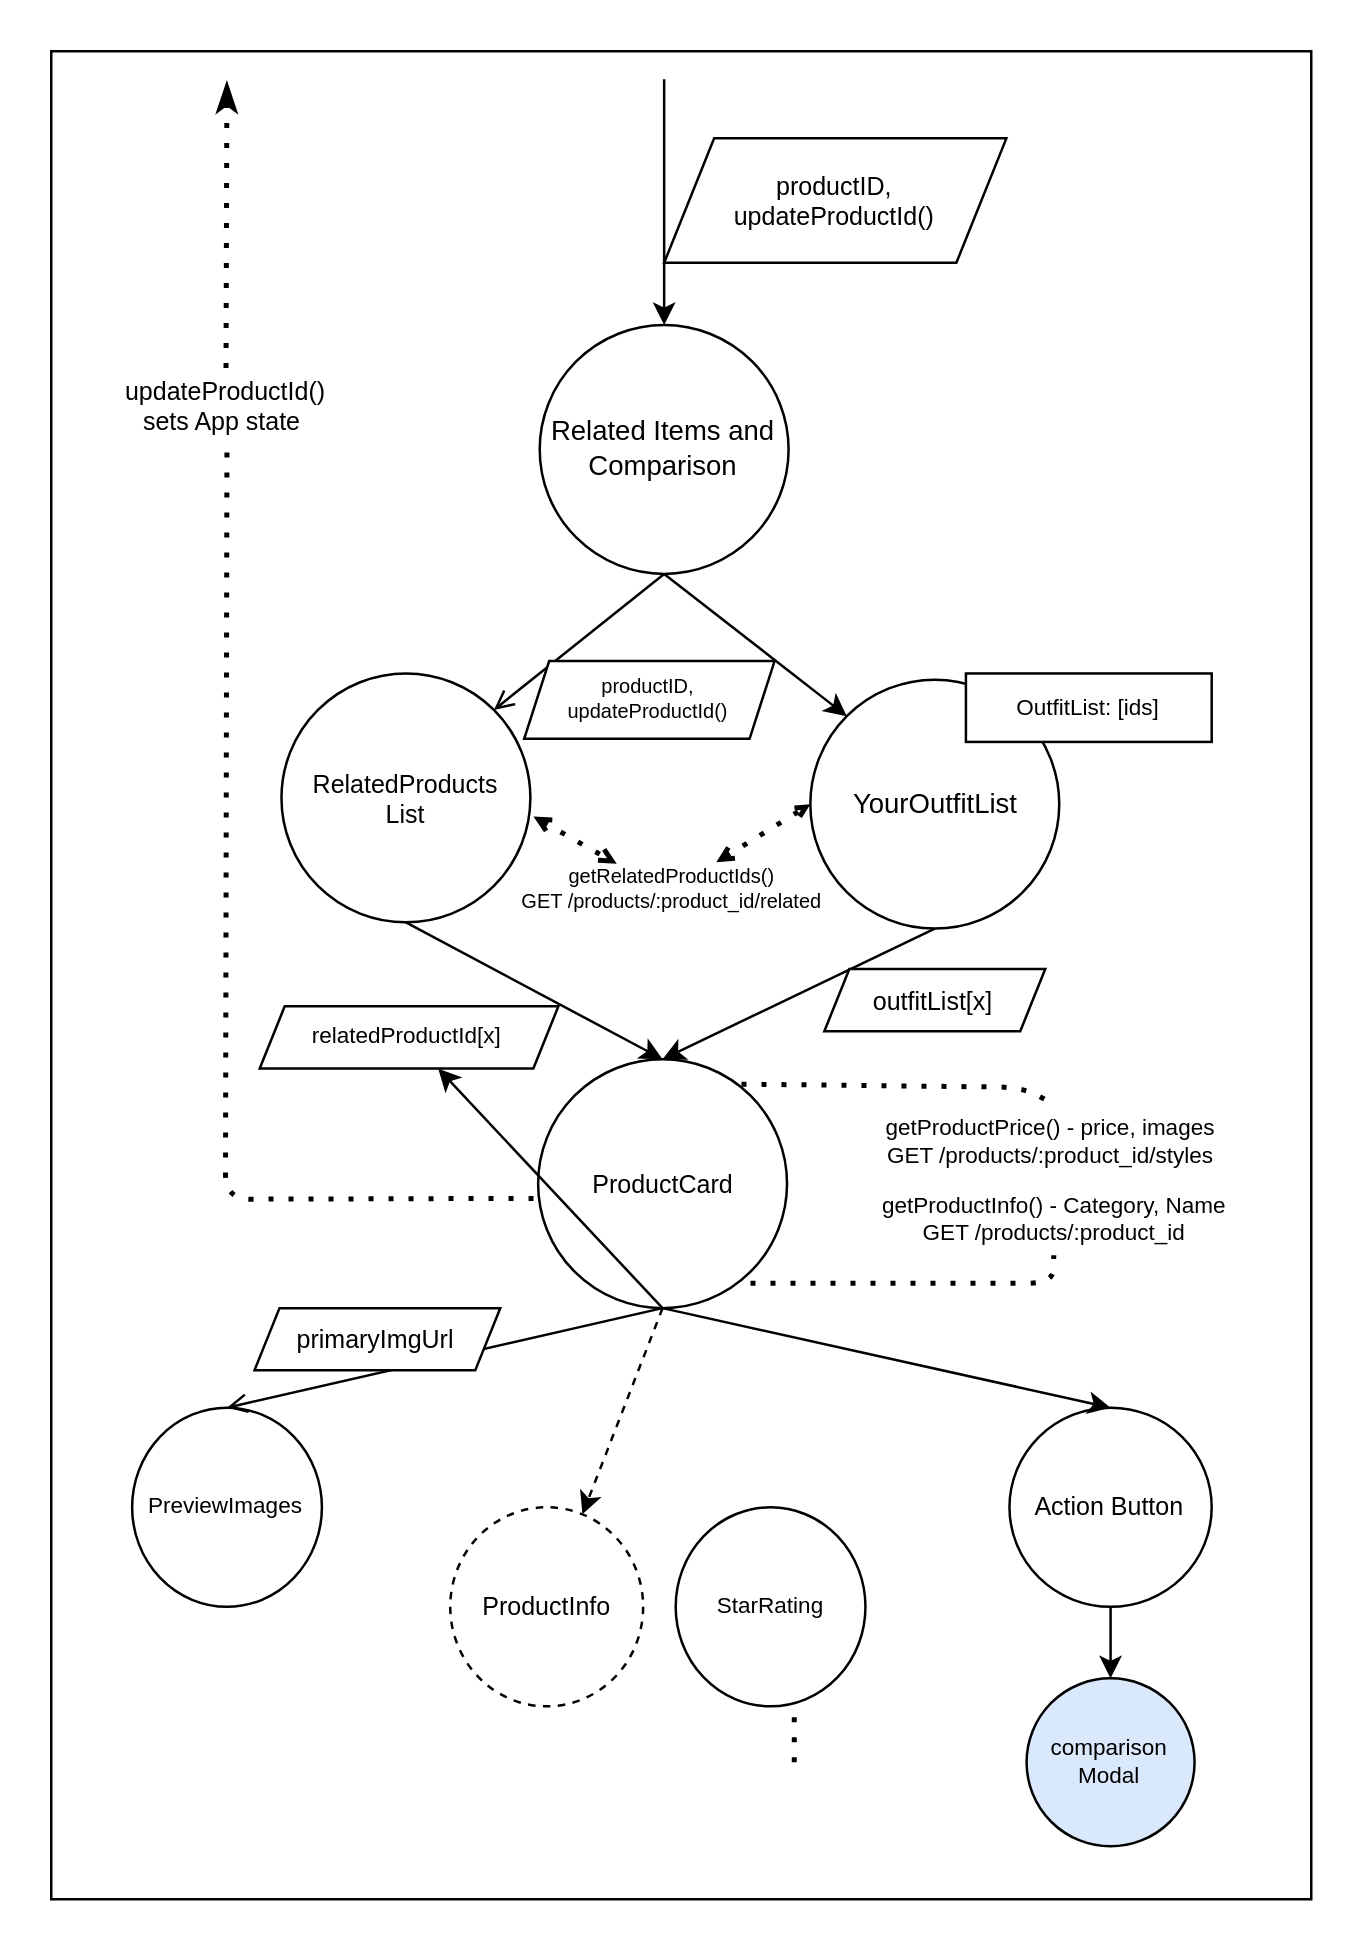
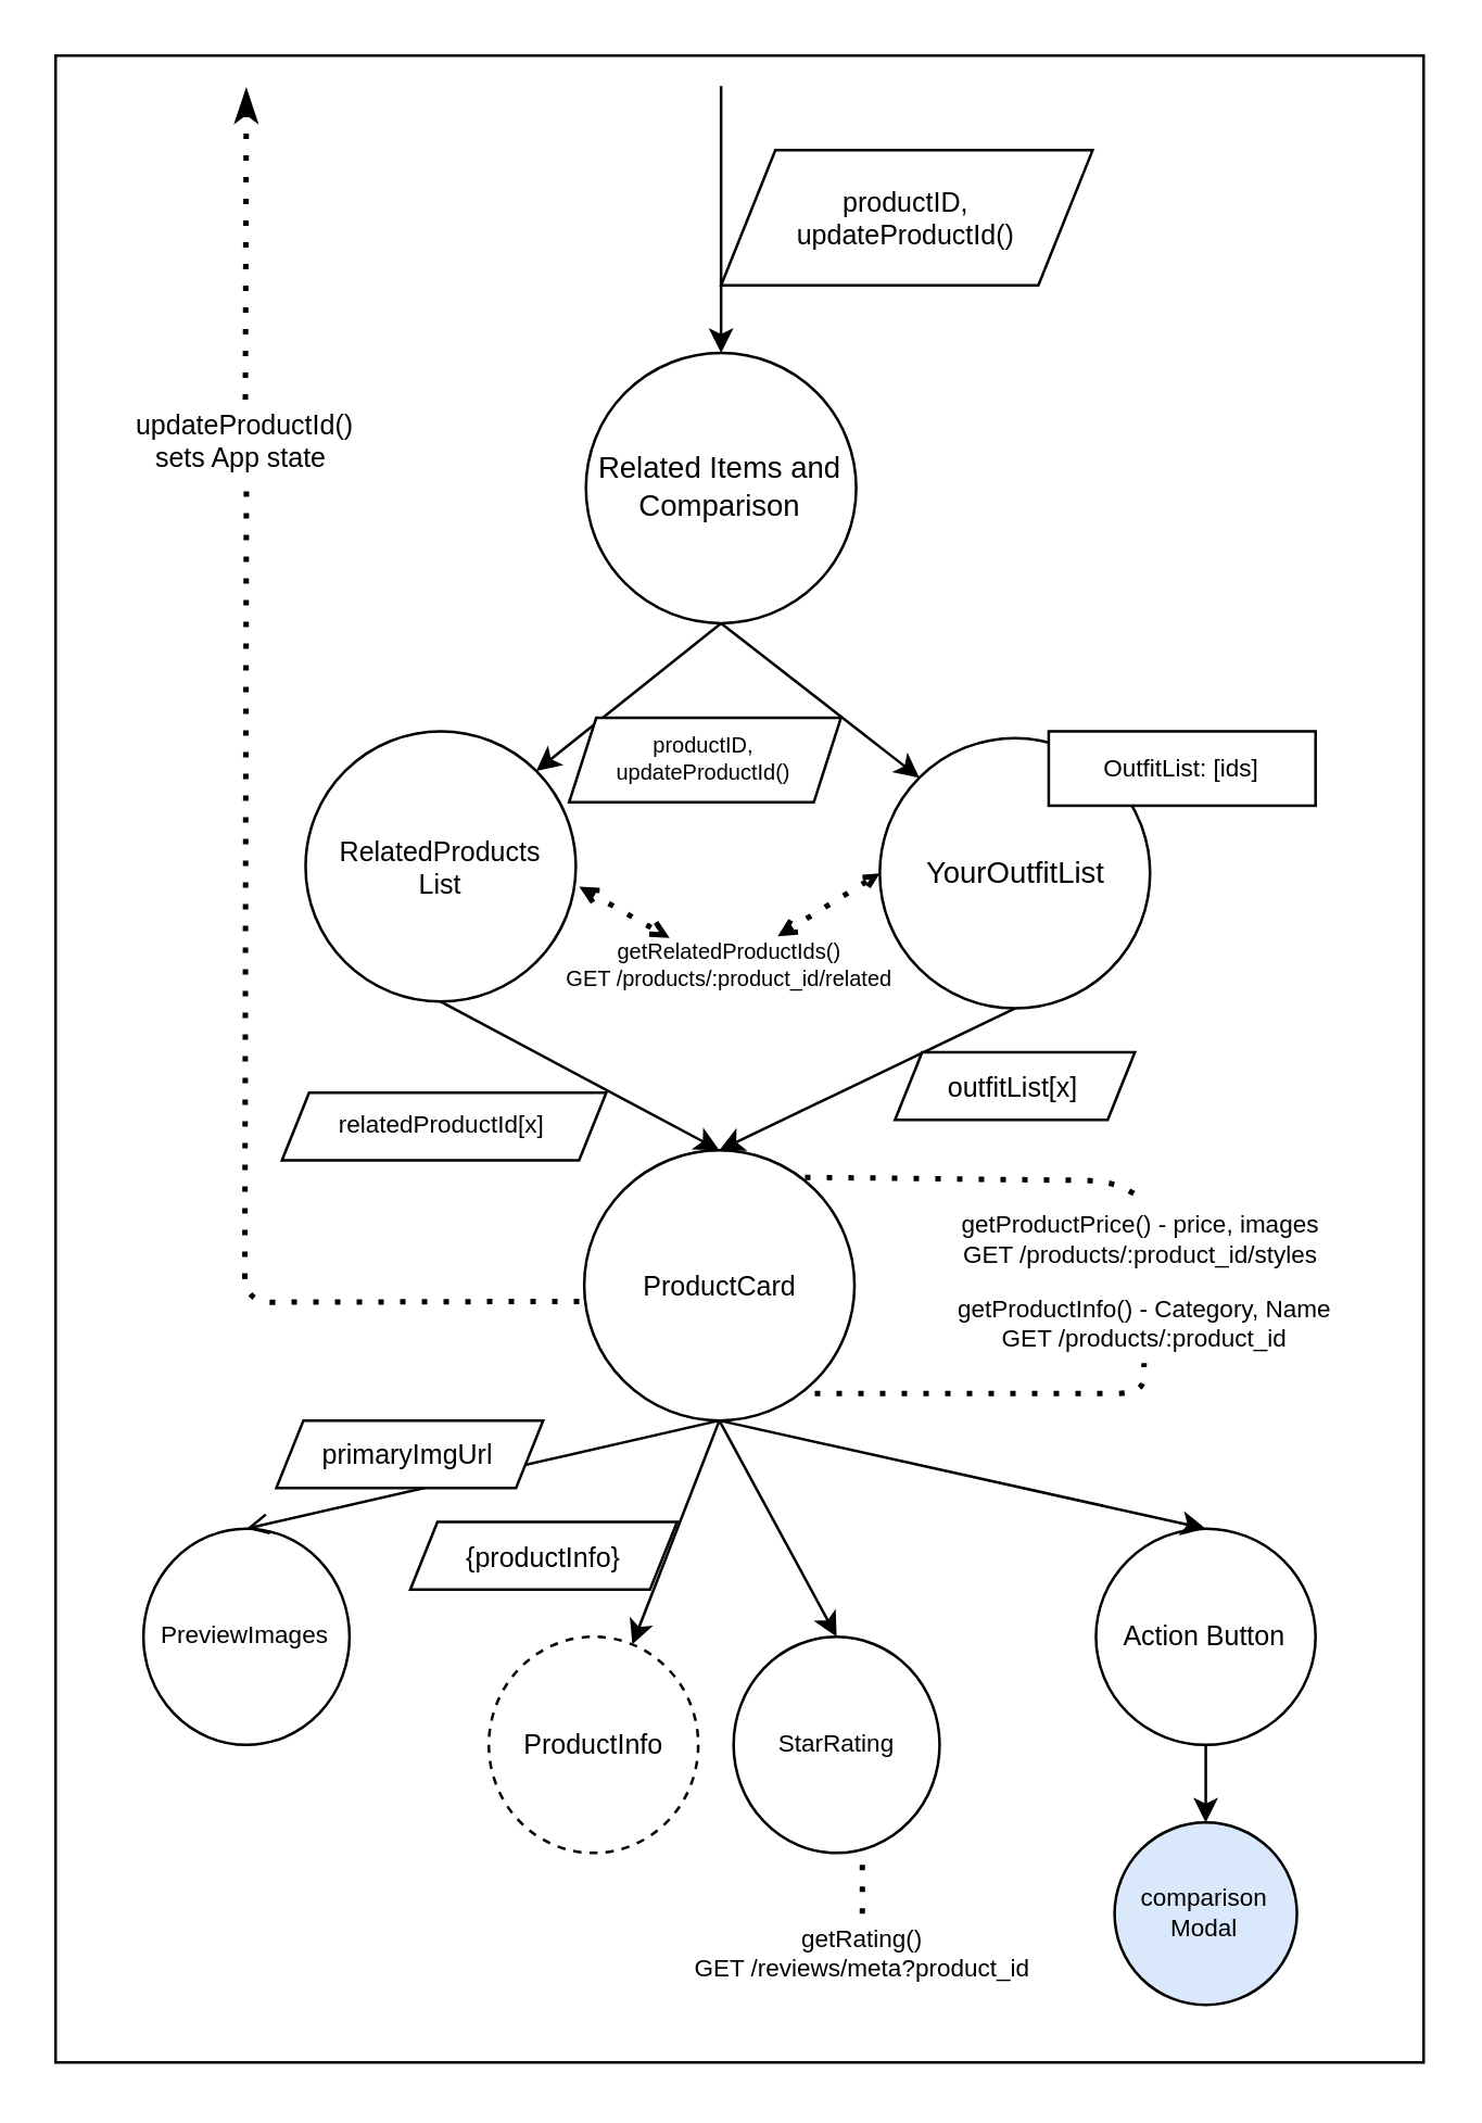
- <mxCell id="7" value="" style="endArrow=open;html=1;fontSize=10;exitX=0.5;exitY=1;exitDx=0;exitDy=0;entryX=1;entryY=0;entryDx=0;entryDy=0;" parent="2" source="4" target="5" edge="1"><mxGeometry width="50" height="50" relative="1" as="geometry"><mxPoint x="340.978" y="336" as="sourcePoint" /><mxPoint x="403.2" y="273.778" as="targetPoint" /></mxGeometry></mxCell>
+ <mxCell id="7" value="" style="endArrow=classic;html=1;fontSize=10;exitX=0.5;exitY=1;exitDx=0;exitDy=0;entryX=1;entryY=0;entryDx=0;entryDy=0;" parent="2" source="4" target="5" edge="1"><mxGeometry width="50" height="50" relative="1" as="geometry"><mxPoint x="340.978" y="336" as="sourcePoint" /><mxPoint x="403.2" y="273.778" as="targetPoint" /></mxGeometry></mxCell>
- <mxCell id="29" value="" style="endArrow=classic;html=1;fontSize=10;exitX=0.5;exitY=1;exitDx=0;exitDy=0;" parent="2" source="10" target="21" edge="1"><mxGeometry width="50" height="50" relative="1" as="geometry"><mxPoint x="253.867" y="504" as="sourcePoint" /><mxPoint x="213.422" y="578.667" as="targetPoint" /></mxGeometry></mxCell>
+ <mxCell id="29" value="" style="endArrow=classic;html=1;fontSize=10;entryX=0.5;entryY=0;entryDx=0;entryDy=0;exitX=0.5;exitY=1;exitDx=0;exitDy=0;" parent="2" source="10" target="28" edge="1"><mxGeometry width="50" height="50" relative="1" as="geometry"><mxPoint x="253.867" y="504" as="sourcePoint" /><mxPoint x="213.422" y="578.667" as="targetPoint" /></mxGeometry></mxCell>
- <mxCell id="14" value="" style="endArrow=classic;html=1;fontSize=10;exitX=0.5;exitY=1;exitDx=0;exitDy=0;dashed=1;" parent="2" source="10" target="12" edge="1"><mxGeometry width="50" height="50" relative="1" as="geometry"><mxPoint x="250.133" y="497.778" as="sourcePoint" /><mxPoint x="125.689" y="547.556" as="targetPoint" /></mxGeometry></mxCell>
+ <mxCell id="14" value="" style="endArrow=classic;html=1;fontSize=10;exitX=0.5;exitY=1;exitDx=0;exitDy=0;" parent="2" source="10" target="12" edge="1"><mxGeometry width="50" height="50" relative="1" as="geometry"><mxPoint x="250.133" y="497.778" as="sourcePoint" /><mxPoint x="125.689" y="547.556" as="targetPoint" /></mxGeometry></mxCell>
+ <mxCell id="34" value="{productInfo}" style="shape=parallelogram;perimeter=parallelogramPerimeter;whiteSpace=wrap;html=1;fixedSize=1;fontSize=10;align=center;size=10;" parent="2" vertex="1"><mxGeometry x="130.667" y="540.089" width="98.311" height="24.889" as="geometry" /></mxCell>
+ <mxCell id="30" value="getRating()&lt;br&gt;GET /reviews/meta?product_id" style="text;html=1;strokeColor=none;fillColor=none;align=center;verticalAlign=middle;whiteSpace=wrap;rounded=0;fontSize=9;" parent="2" vertex="1"><mxGeometry x="208.444" y="684.444" width="178.578" height="29.867" as="geometry" /></mxCell>
